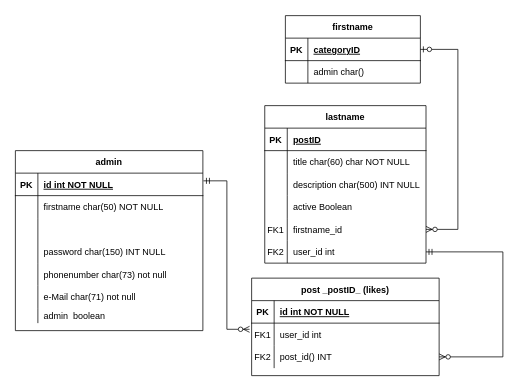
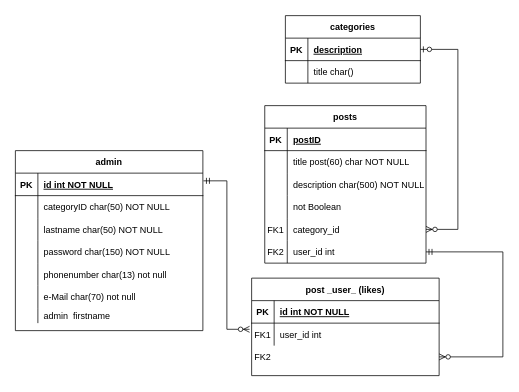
- <mxCell id="43" value="firstname" style="shape=table;startSize=30;container=1;collapsible=1;childLayout=tableLayout;fixedRows=1;rowLines=0;fontStyle=1;align=center;resizeLast=1;" parent="1" vertex="1"><mxGeometry x="380" y="20" width="180" height="90" as="geometry" /></mxCell>
+ <mxCell id="43" value="categories" style="shape=table;startSize=30;container=1;collapsible=1;childLayout=tableLayout;fixedRows=1;rowLines=0;fontStyle=1;align=center;resizeLast=1;" parent="1" vertex="1"><mxGeometry x="380" y="20" width="180" height="90" as="geometry" /></mxCell>
- <mxCell id="46" value="categoryID" style="shape=partialRectangle;connectable=0;fillColor=none;top=0;left=0;bottom=0;right=0;align=left;spacingLeft=6;fontStyle=5;overflow=hidden;" parent="44" vertex="1"><mxGeometry x="30" width="150" height="30" as="geometry"><mxRectangle width="150" height="30" as="alternateBounds" /></mxGeometry></mxCell>
+ <mxCell id="46" value="description" style="shape=partialRectangle;connectable=0;fillColor=none;top=0;left=0;bottom=0;right=0;align=left;spacingLeft=6;fontStyle=5;overflow=hidden;" parent="44" vertex="1"><mxGeometry x="30" width="150" height="30" as="geometry"><mxRectangle width="150" height="30" as="alternateBounds" /></mxGeometry></mxCell>
- <mxCell id="49" value="admin char()" style="shape=partialRectangle;connectable=0;fillColor=none;top=0;left=0;bottom=0;right=0;align=left;spacingLeft=6;overflow=hidden;" parent="47" vertex="1"><mxGeometry x="30" width="150" height="30" as="geometry"><mxRectangle width="150" height="30" as="alternateBounds" /></mxGeometry></mxCell>
+ <mxCell id="49" value="title char()" style="shape=partialRectangle;connectable=0;fillColor=none;top=0;left=0;bottom=0;right=0;align=left;spacingLeft=6;overflow=hidden;" parent="47" vertex="1"><mxGeometry x="30" width="150" height="30" as="geometry"><mxRectangle width="150" height="30" as="alternateBounds" /></mxGeometry></mxCell>
- <mxCell id="24" value="lastname" style="shape=table;startSize=30;container=1;collapsible=1;childLayout=tableLayout;fixedRows=1;rowLines=0;fontStyle=1;align=center;resizeLast=1;" parent="1" vertex="1"><mxGeometry x="352.5" y="140" width="215" height="210" as="geometry" /></mxCell>
+ <mxCell id="24" value="posts" style="shape=table;startSize=30;container=1;collapsible=1;childLayout=tableLayout;fixedRows=1;rowLines=0;fontStyle=1;align=center;resizeLast=1;" parent="1" vertex="1"><mxGeometry x="352.5" y="140" width="215" height="210" as="geometry" /></mxCell>
- <mxCell id="30" value="title char(60) char NOT NULL" style="shape=partialRectangle;connectable=0;fillColor=none;top=0;left=0;bottom=0;right=0;align=left;spacingLeft=6;overflow=hidden;" parent="28" vertex="1"><mxGeometry x="30" width="185" height="30" as="geometry"><mxRectangle width="185" height="30" as="alternateBounds" /></mxGeometry></mxCell>
+ <mxCell id="30" value="title post(60) char NOT NULL" style="shape=partialRectangle;connectable=0;fillColor=none;top=0;left=0;bottom=0;right=0;align=left;spacingLeft=6;overflow=hidden;" parent="28" vertex="1"><mxGeometry x="30" width="185" height="30" as="geometry"><mxRectangle width="185" height="30" as="alternateBounds" /></mxGeometry></mxCell>
- <mxCell id="33" value="description char(500) INT NULL" style="shape=partialRectangle;connectable=0;fillColor=none;top=0;left=0;bottom=0;right=0;align=left;spacingLeft=6;overflow=hidden;" parent="31" vertex="1"><mxGeometry x="30" width="185" height="30" as="geometry"><mxRectangle width="185" height="30" as="alternateBounds" /></mxGeometry></mxCell>
+ <mxCell id="33" value="description char(500) NOT NULL" style="shape=partialRectangle;connectable=0;fillColor=none;top=0;left=0;bottom=0;right=0;align=left;spacingLeft=6;overflow=hidden;" parent="31" vertex="1"><mxGeometry x="30" width="185" height="30" as="geometry"><mxRectangle width="185" height="30" as="alternateBounds" /></mxGeometry></mxCell>
- <mxCell id="8" value="firstname char(50) NOT NULL" style="shape=partialRectangle;overflow=hidden;connectable=0;fillColor=none;top=0;left=0;bottom=0;right=0;align=left;spacingLeft=6;" parent="6" vertex="1"><mxGeometry x="30" width="220" height="30" as="geometry"><mxRectangle width="220" height="30" as="alternateBounds" /></mxGeometry></mxCell>
+ <mxCell id="8" value="categoryID char(50) NOT NULL" style="shape=partialRectangle;overflow=hidden;connectable=0;fillColor=none;top=0;left=0;bottom=0;right=0;align=left;spacingLeft=6;" parent="6" vertex="1"><mxGeometry x="30" width="220" height="30" as="geometry"><mxRectangle width="220" height="30" as="alternateBounds" /></mxGeometry></mxCell>
- <mxCell id="36" value="active Boolean" style="shape=partialRectangle;connectable=0;fillColor=none;top=0;left=0;bottom=0;right=0;align=left;spacingLeft=6;overflow=hidden;" vertex="1" parent="34"><mxGeometry x="30" width="185" height="30" as="geometry"><mxRectangle width="185" height="30" as="alternateBounds" /></mxGeometry></mxCell>
+ <mxCell id="36" value="not Boolean" style="shape=partialRectangle;connectable=0;fillColor=none;top=0;left=0;bottom=0;right=0;align=left;spacingLeft=6;overflow=hidden;" vertex="1" parent="34"><mxGeometry x="30" width="185" height="30" as="geometry"><mxRectangle width="185" height="30" as="alternateBounds" /></mxGeometry></mxCell>
+ <mxCell id="11" value="lastname char(50) NOT NULL" style="shape=partialRectangle;overflow=hidden;connectable=0;fillColor=none;top=0;left=0;bottom=0;right=0;align=left;spacingLeft=6;" parent="9" vertex="1"><mxGeometry x="30" width="220" height="30" as="geometry"><mxRectangle width="220" height="30" as="alternateBounds" /></mxGeometry></mxCell>
- <mxCell id="39" value="firstname_id" style="shape=partialRectangle;connectable=0;fillColor=none;top=0;left=0;bottom=0;right=0;align=left;spacingLeft=6;overflow=hidden;" parent="37" vertex="1"><mxGeometry x="30" width="185" height="30" as="geometry"><mxRectangle width="185" height="30" as="alternateBounds" /></mxGeometry></mxCell>
+ <mxCell id="39" value="category_id" style="shape=partialRectangle;connectable=0;fillColor=none;top=0;left=0;bottom=0;right=0;align=left;spacingLeft=6;overflow=hidden;" parent="37" vertex="1"><mxGeometry x="30" width="185" height="30" as="geometry"><mxRectangle width="185" height="30" as="alternateBounds" /></mxGeometry></mxCell>
- <mxCell id="14" value="password char(150) INT NULL" style="shape=partialRectangle;overflow=hidden;connectable=0;fillColor=none;top=0;left=0;bottom=0;right=0;align=left;spacingLeft=6;" parent="12" vertex="1"><mxGeometry x="30" width="220" height="30" as="geometry"><mxRectangle width="220" height="30" as="alternateBounds" /></mxGeometry></mxCell>
+ <mxCell id="14" value="password char(150) NOT NULL" style="shape=partialRectangle;overflow=hidden;connectable=0;fillColor=none;top=0;left=0;bottom=0;right=0;align=left;spacingLeft=6;" parent="12" vertex="1"><mxGeometry x="30" width="220" height="30" as="geometry"><mxRectangle width="220" height="30" as="alternateBounds" /></mxGeometry></mxCell>
- <mxCell id="17" value="phonenumber char(73) not null" style="shape=partialRectangle;overflow=hidden;connectable=0;fillColor=none;top=0;left=0;bottom=0;right=0;align=left;spacingLeft=6;" parent="15" vertex="1"><mxGeometry x="30" width="220" height="30" as="geometry"><mxRectangle width="220" height="30" as="alternateBounds" /></mxGeometry></mxCell>
+ <mxCell id="17" value="phonenumber char(13) not null" style="shape=partialRectangle;overflow=hidden;connectable=0;fillColor=none;top=0;left=0;bottom=0;right=0;align=left;spacingLeft=6;" parent="15" vertex="1"><mxGeometry x="30" width="220" height="30" as="geometry"><mxRectangle width="220" height="30" as="alternateBounds" /></mxGeometry></mxCell>
- <mxCell id="50" value="post _postID_ (likes)" style="shape=table;startSize=30;container=1;collapsible=1;childLayout=tableLayout;fixedRows=1;rowLines=0;fontStyle=1;align=center;resizeLast=1;columnLines=1;" parent="1" vertex="1"><mxGeometry x="335" y="370" width="250" height="130" as="geometry" /></mxCell>
+ <mxCell id="50" value="post _user_ (likes)" style="shape=table;startSize=30;container=1;collapsible=1;childLayout=tableLayout;fixedRows=1;rowLines=0;fontStyle=1;align=center;resizeLast=1;columnLines=1;" parent="1" vertex="1"><mxGeometry x="335" y="370" width="250" height="130" as="geometry" /></mxCell>
- <mxCell id="20" value="e-Mail char(71) not null" style="shape=partialRectangle;overflow=hidden;connectable=0;fillColor=none;top=0;left=0;bottom=0;right=0;align=left;spacingLeft=6;" parent="18" vertex="1"><mxGeometry x="30" width="220" height="30" as="geometry"><mxRectangle width="220" height="30" as="alternateBounds" /></mxGeometry></mxCell>
+ <mxCell id="20" value="e-Mail char(70) not null" style="shape=partialRectangle;overflow=hidden;connectable=0;fillColor=none;top=0;left=0;bottom=0;right=0;align=left;spacingLeft=6;" parent="18" vertex="1"><mxGeometry x="30" width="220" height="30" as="geometry"><mxRectangle width="220" height="30" as="alternateBounds" /></mxGeometry></mxCell>
- <mxCell id="23" value="admin  boolean" style="shape=partialRectangle;overflow=hidden;connectable=0;fillColor=none;top=0;left=0;bottom=0;right=0;align=left;spacingLeft=6;" parent="21" vertex="1"><mxGeometry x="30" width="220" height="20" as="geometry"><mxRectangle width="220" height="20" as="alternateBounds" /></mxGeometry></mxCell>
+ <mxCell id="23" value="admin  firstname" style="shape=partialRectangle;overflow=hidden;connectable=0;fillColor=none;top=0;left=0;bottom=0;right=0;align=left;spacingLeft=6;" parent="21" vertex="1"><mxGeometry x="30" width="220" height="20" as="geometry"><mxRectangle width="220" height="20" as="alternateBounds" /></mxGeometry></mxCell>
- <mxCell id="59" value="post_id() INT" style="shape=partialRectangle;overflow=hidden;connectable=0;fillColor=none;top=0;left=0;bottom=0;right=0;align=left;spacingLeft=6;" parent="57" vertex="1"><mxGeometry x="30" width="220" height="30" as="geometry"><mxRectangle width="220" height="30" as="alternateBounds" /></mxGeometry></mxCell>
